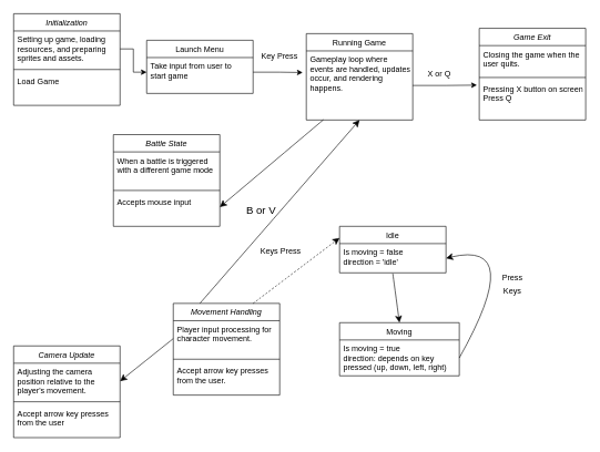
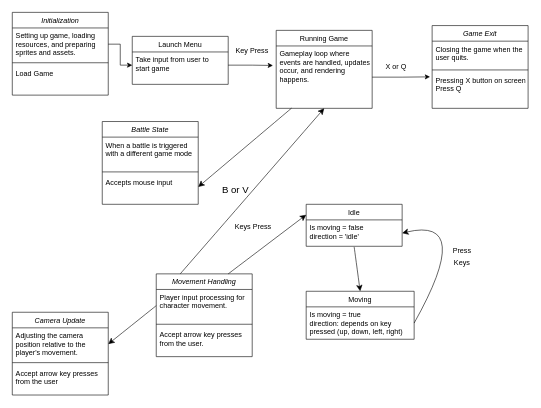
- <mxCell id="21" style="edgeStyle=none;curved=1;rounded=0;orthogonalLoop=1;jettySize=auto;html=1;fontSize=12;startSize=8;endSize=8;entryX=0;entryY=0.25;entryDx=0;entryDy=0;exitX=0.75;exitY=0;exitDx=0;exitDy=0;dashed=1;" edge="1" parent="1" source="10" target="22"><mxGeometry relative="1" as="geometry"><mxPoint x="460" y="280.857" as="targetPoint" /></mxGeometry></mxCell>
+ <mxCell id="21" style="edgeStyle=none;curved=1;rounded=0;orthogonalLoop=1;jettySize=auto;html=1;fontSize=12;startSize=8;endSize=8;entryX=0;entryY=0.25;entryDx=0;entryDy=0;exitX=0.75;exitY=0;exitDx=0;exitDy=0;" edge="1" parent="1" source="10" target="22"><mxGeometry relative="1" as="geometry"><mxPoint x="460" y="280.857" as="targetPoint" /></mxGeometry></mxCell>
